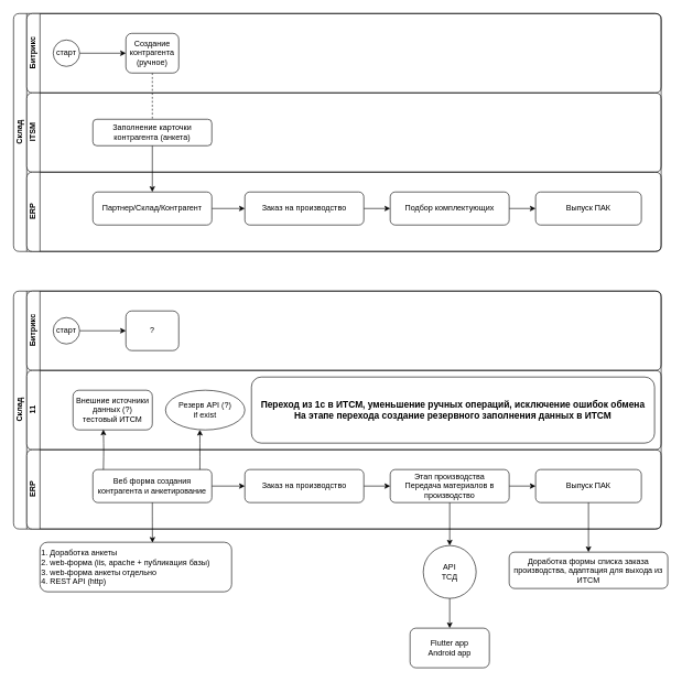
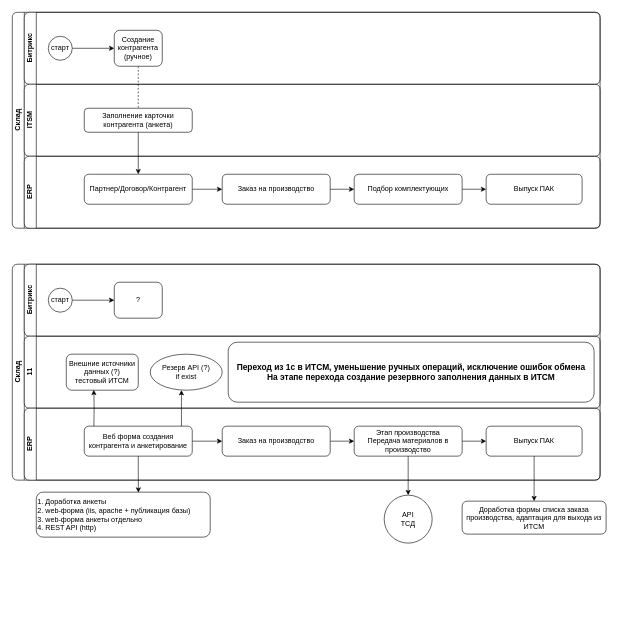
- <mxCell id="12" value="Партнер/Склад/Контрагент" style="rounded=1;whiteSpace=wrap;html=1;fontFamily=Helvetica;fontSize=12;align=center;labelBackgroundColor=none;" vertex="1" parent="10"><mxGeometry x="100" y="30" width="180" height="50" as="geometry" /></mxCell>
+ <mxCell id="12" value="Партнер/Договор/Контрагент" style="rounded=1;whiteSpace=wrap;html=1;fontFamily=Helvetica;fontSize=12;align=center;labelBackgroundColor=none;" vertex="1" parent="10"><mxGeometry x="100" y="30" width="180" height="50" as="geometry" /></mxCell>
- <mxCell id="38" value="" style="edgeStyle=orthogonalEdgeStyle;rounded=1;orthogonalLoop=1;jettySize=auto;html=1;labelBackgroundColor=none;fontColor=default;" edge="1" parent="1" source="39" target="41"><mxGeometry relative="1" as="geometry" /></mxCell>
- <mxCell id="41" value="Flutter app&lt;br&gt;And&lt;span style=&quot;background-color: initial;&quot;&gt;roid app&lt;/span&gt;" style="whiteSpace=wrap;html=1;rounded=1;labelBackgroundColor=none;" vertex="1" parent="1"><mxGeometry x="620" y="950" width="120" height="60" as="geometry" /></mxCell>
